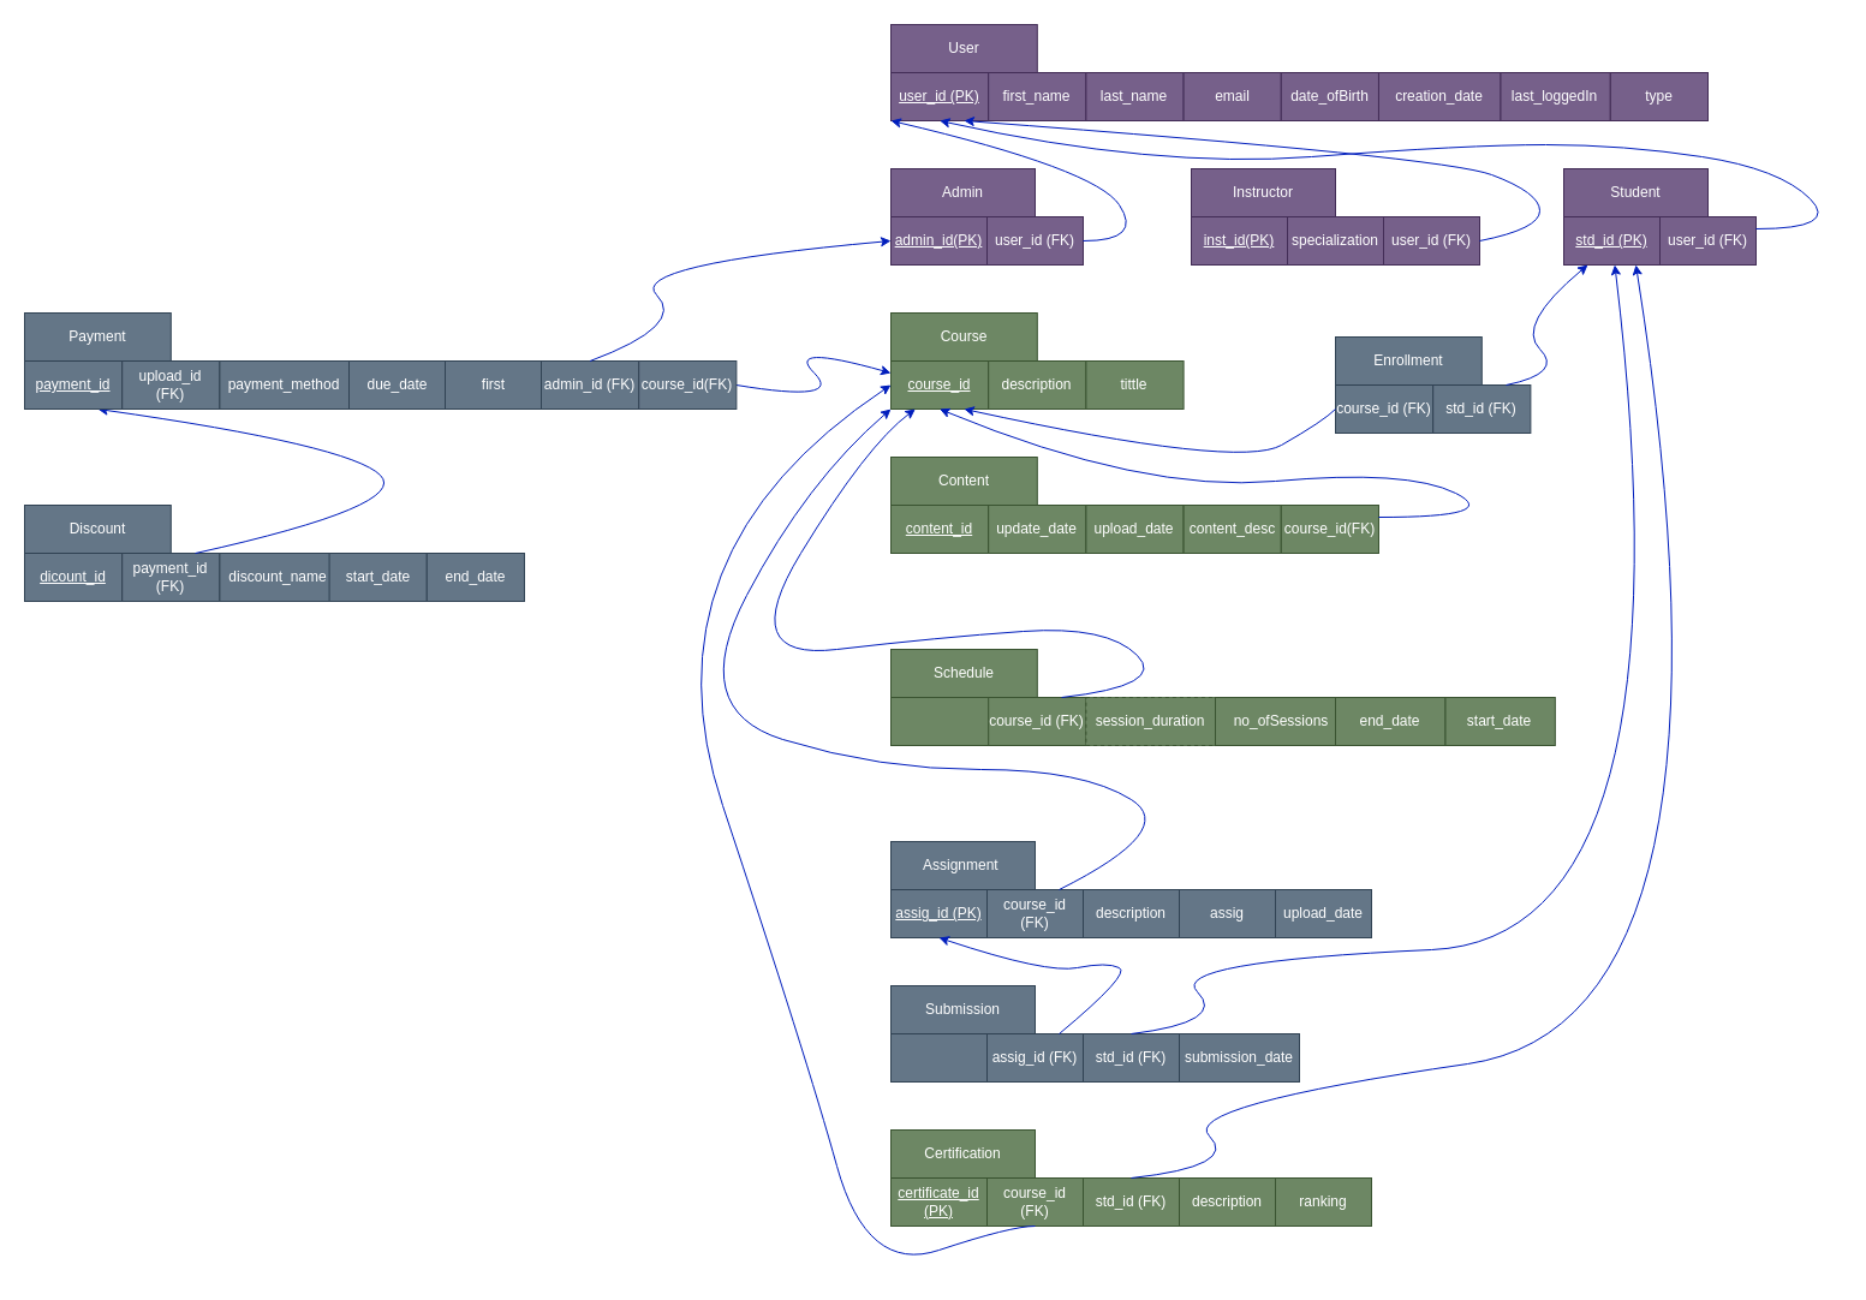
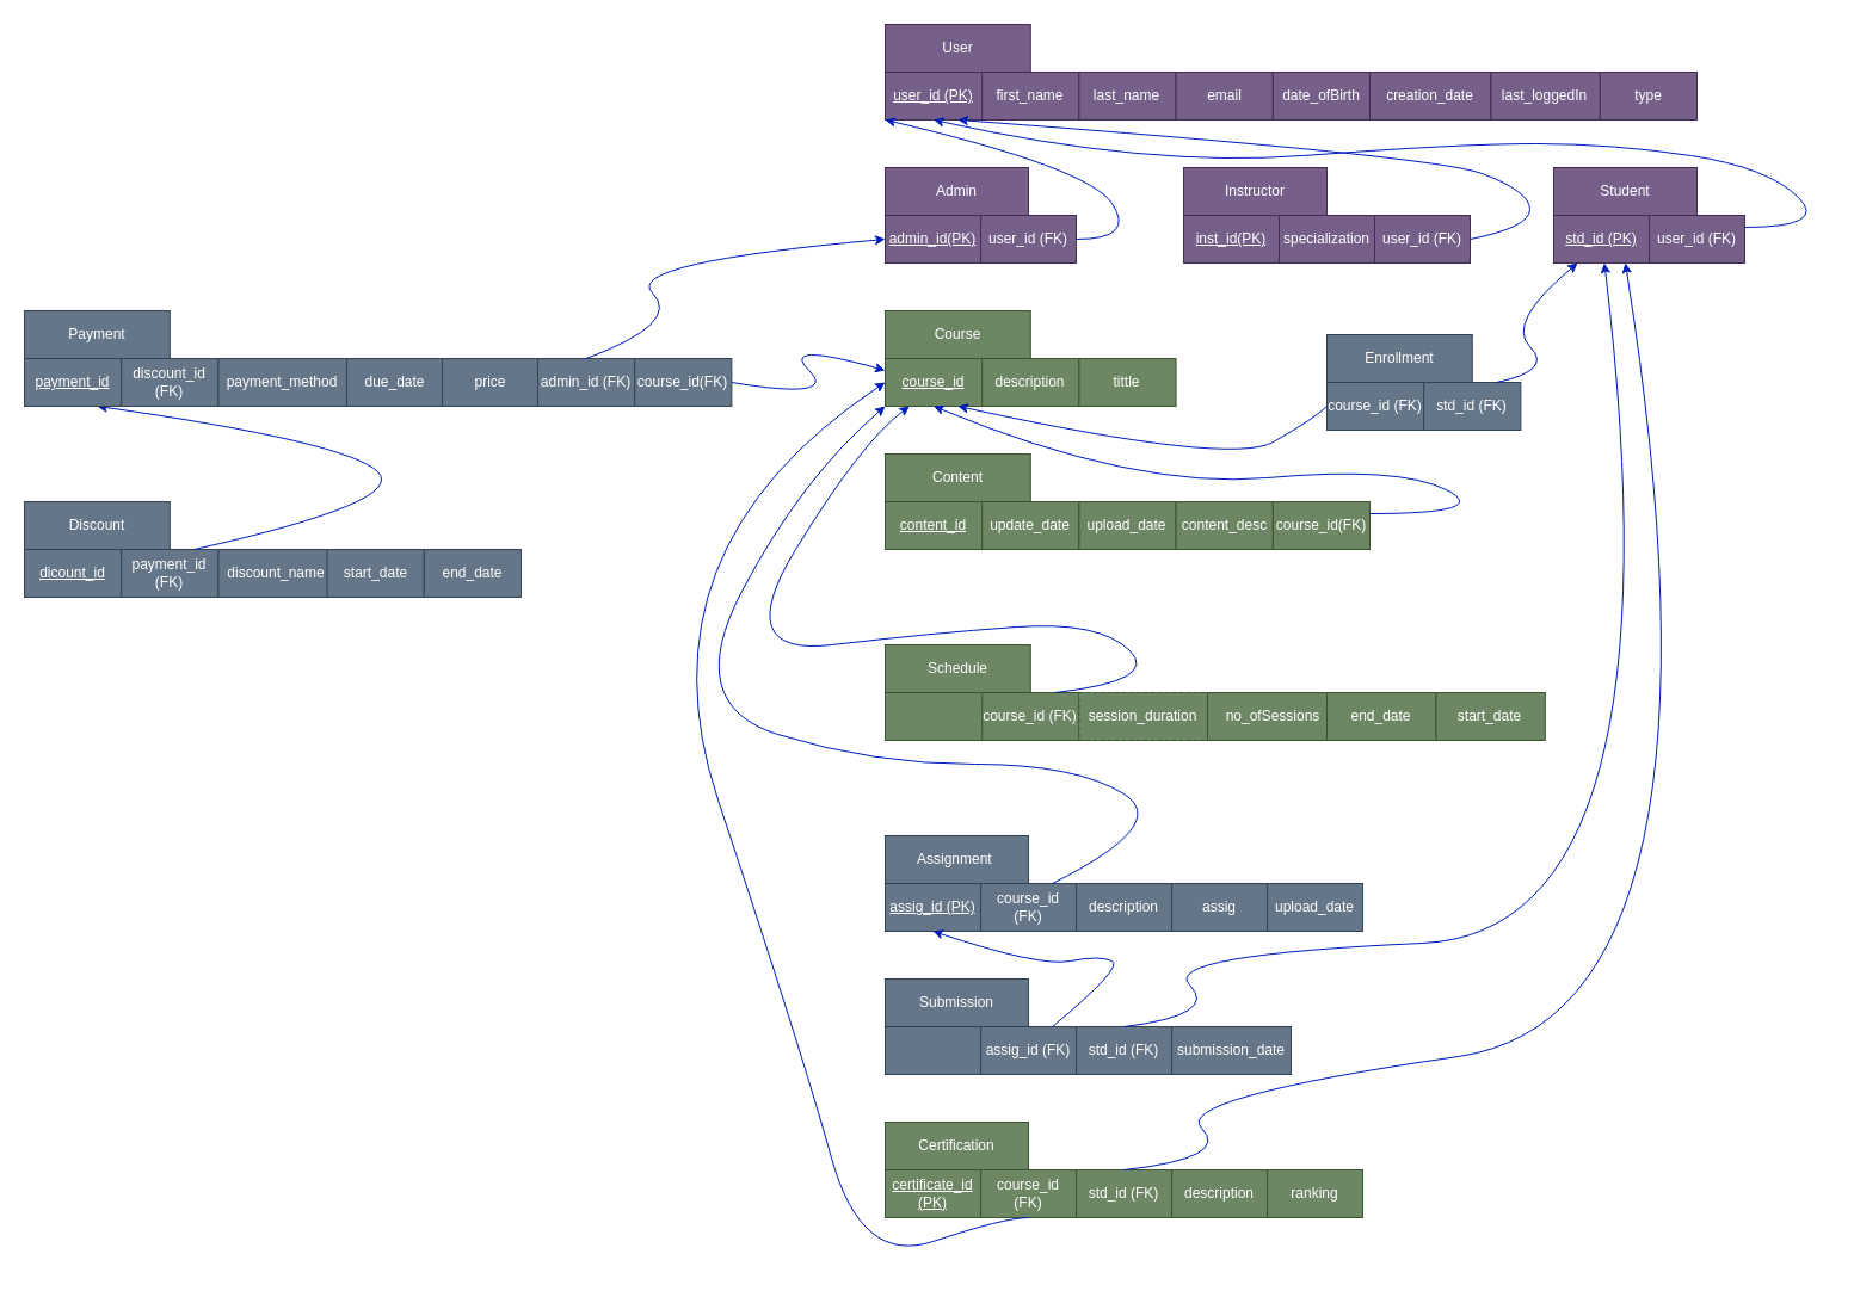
- <mxCell id="111" value="upload_id&lt;br&gt;(FK)" style="rounded=0;whiteSpace=wrap;html=1;fillColor=#647687;strokeColor=#314354;fontColor=#ffffff;" parent="107" vertex="1"><mxGeometry x="81.194" y="40" width="81.194" height="40" as="geometry" /></mxCell>
+ <mxCell id="111" value="discount_id&lt;br&gt;(FK)" style="rounded=0;whiteSpace=wrap;html=1;fillColor=#647687;strokeColor=#314354;fontColor=#ffffff;" parent="107" vertex="1"><mxGeometry x="81.194" y="40" width="81.194" height="40" as="geometry" /></mxCell>
- <mxCell id="114" value="first" style="rounded=0;whiteSpace=wrap;html=1;fillColor=#647687;strokeColor=#314354;fontColor=#ffffff;" parent="107" vertex="1"><mxGeometry x="349.996" y="40" width="81.194" height="40" as="geometry" /></mxCell>
+ <mxCell id="114" value="price" style="rounded=0;whiteSpace=wrap;html=1;fillColor=#647687;strokeColor=#314354;fontColor=#ffffff;" parent="107" vertex="1"><mxGeometry x="349.996" y="40" width="81.194" height="40" as="geometry" /></mxCell>
